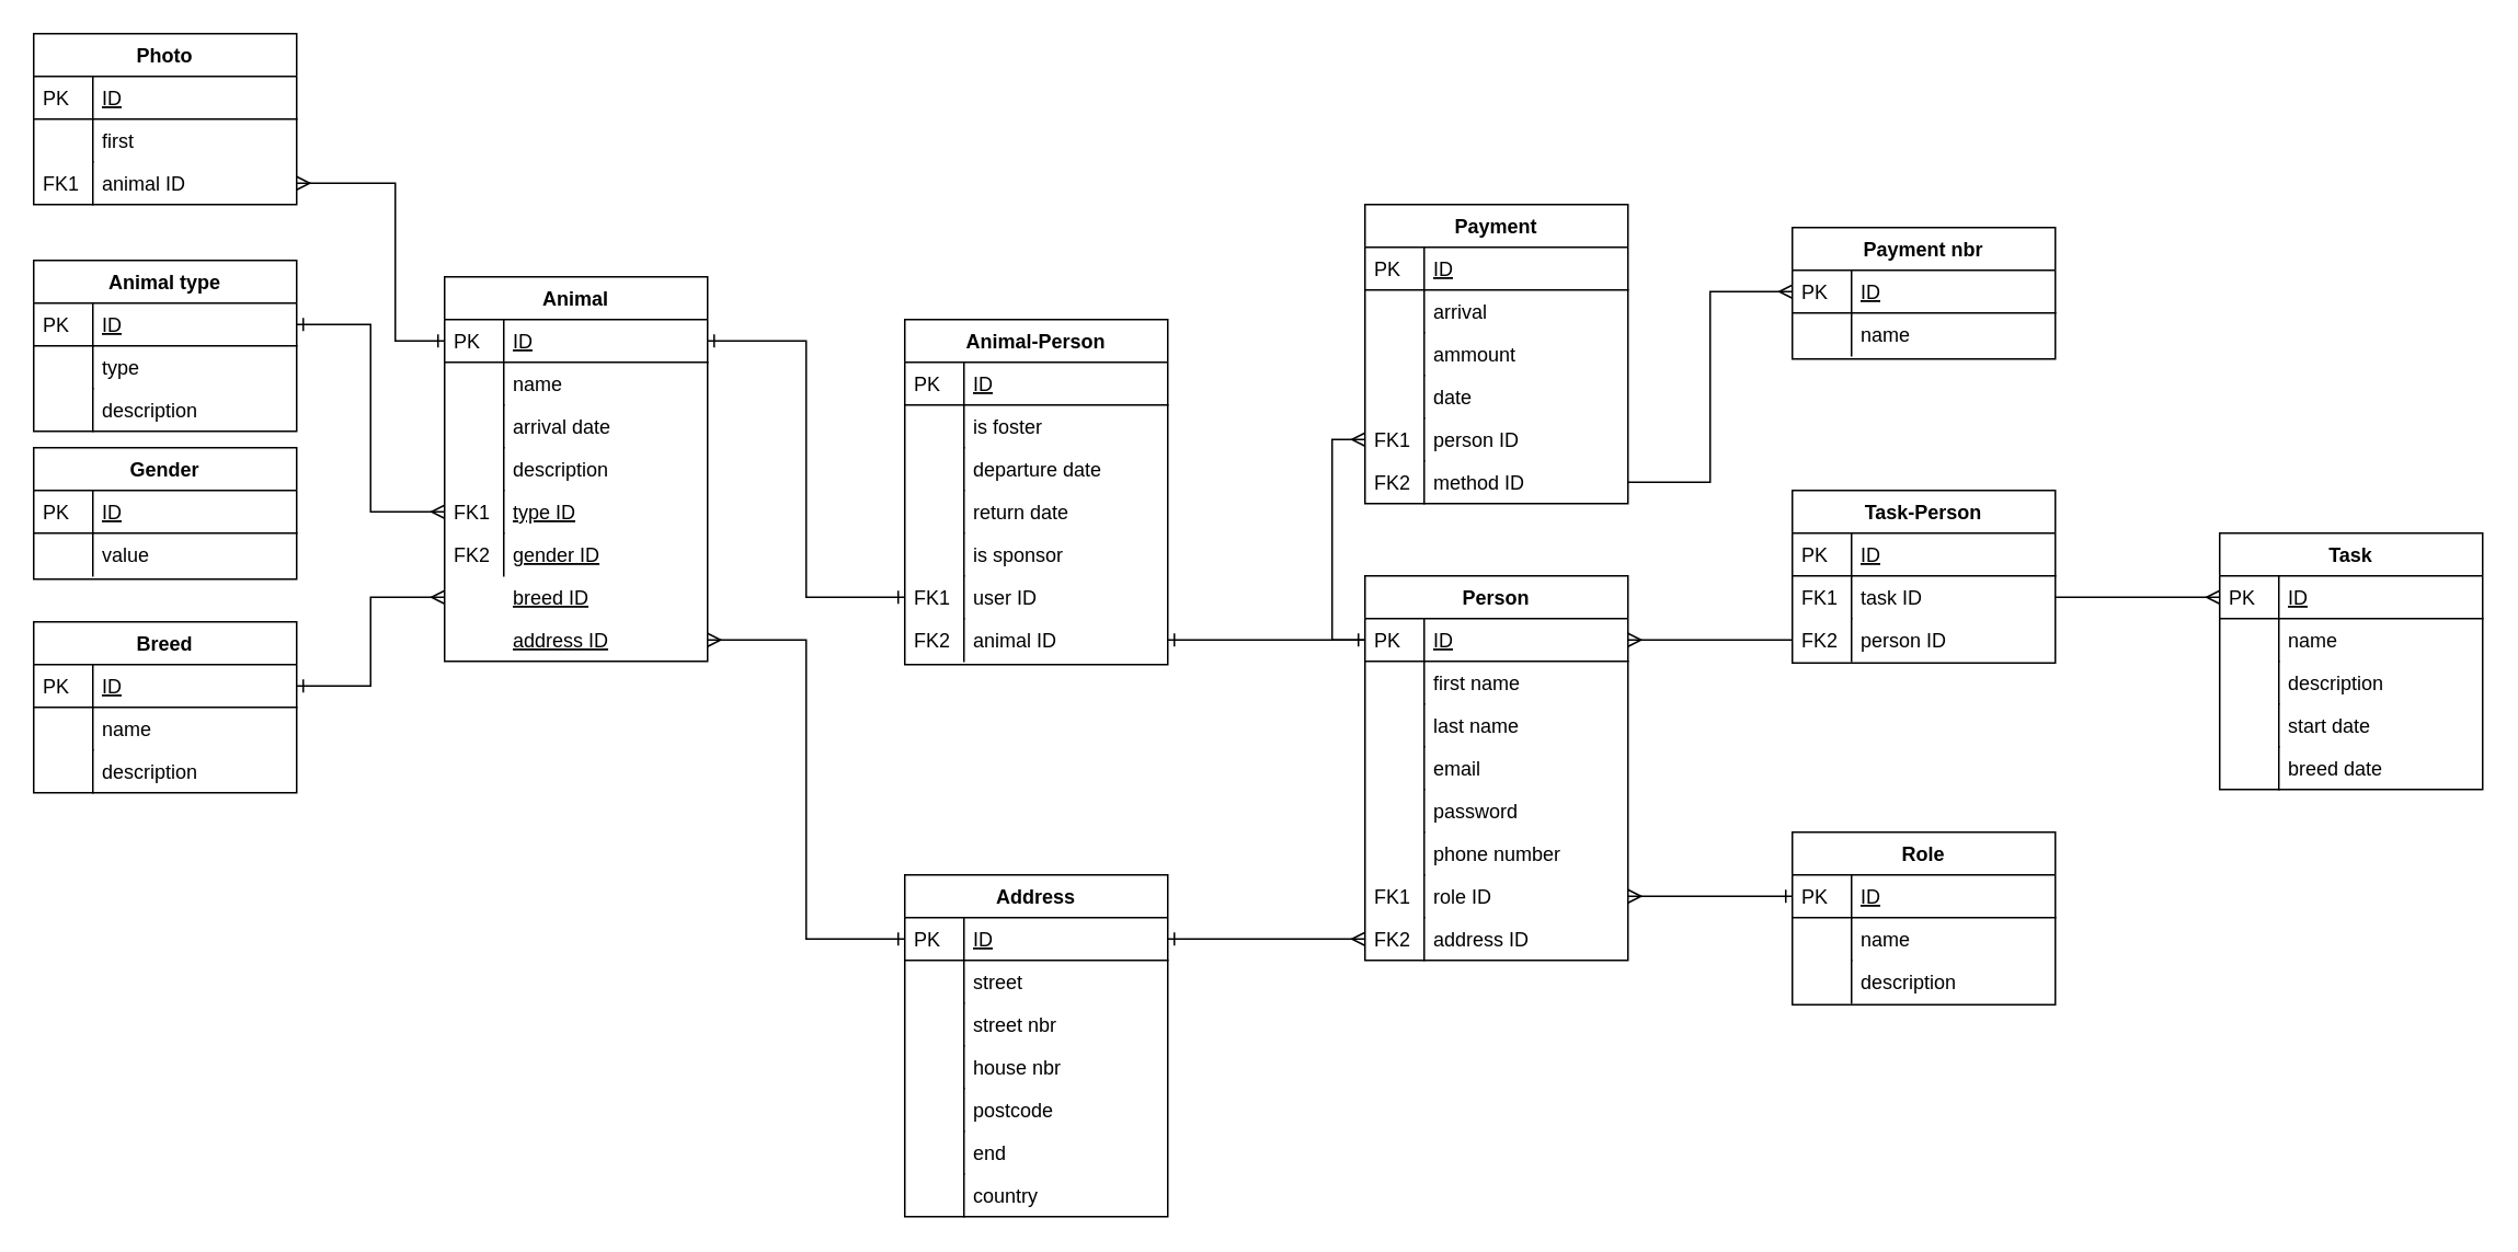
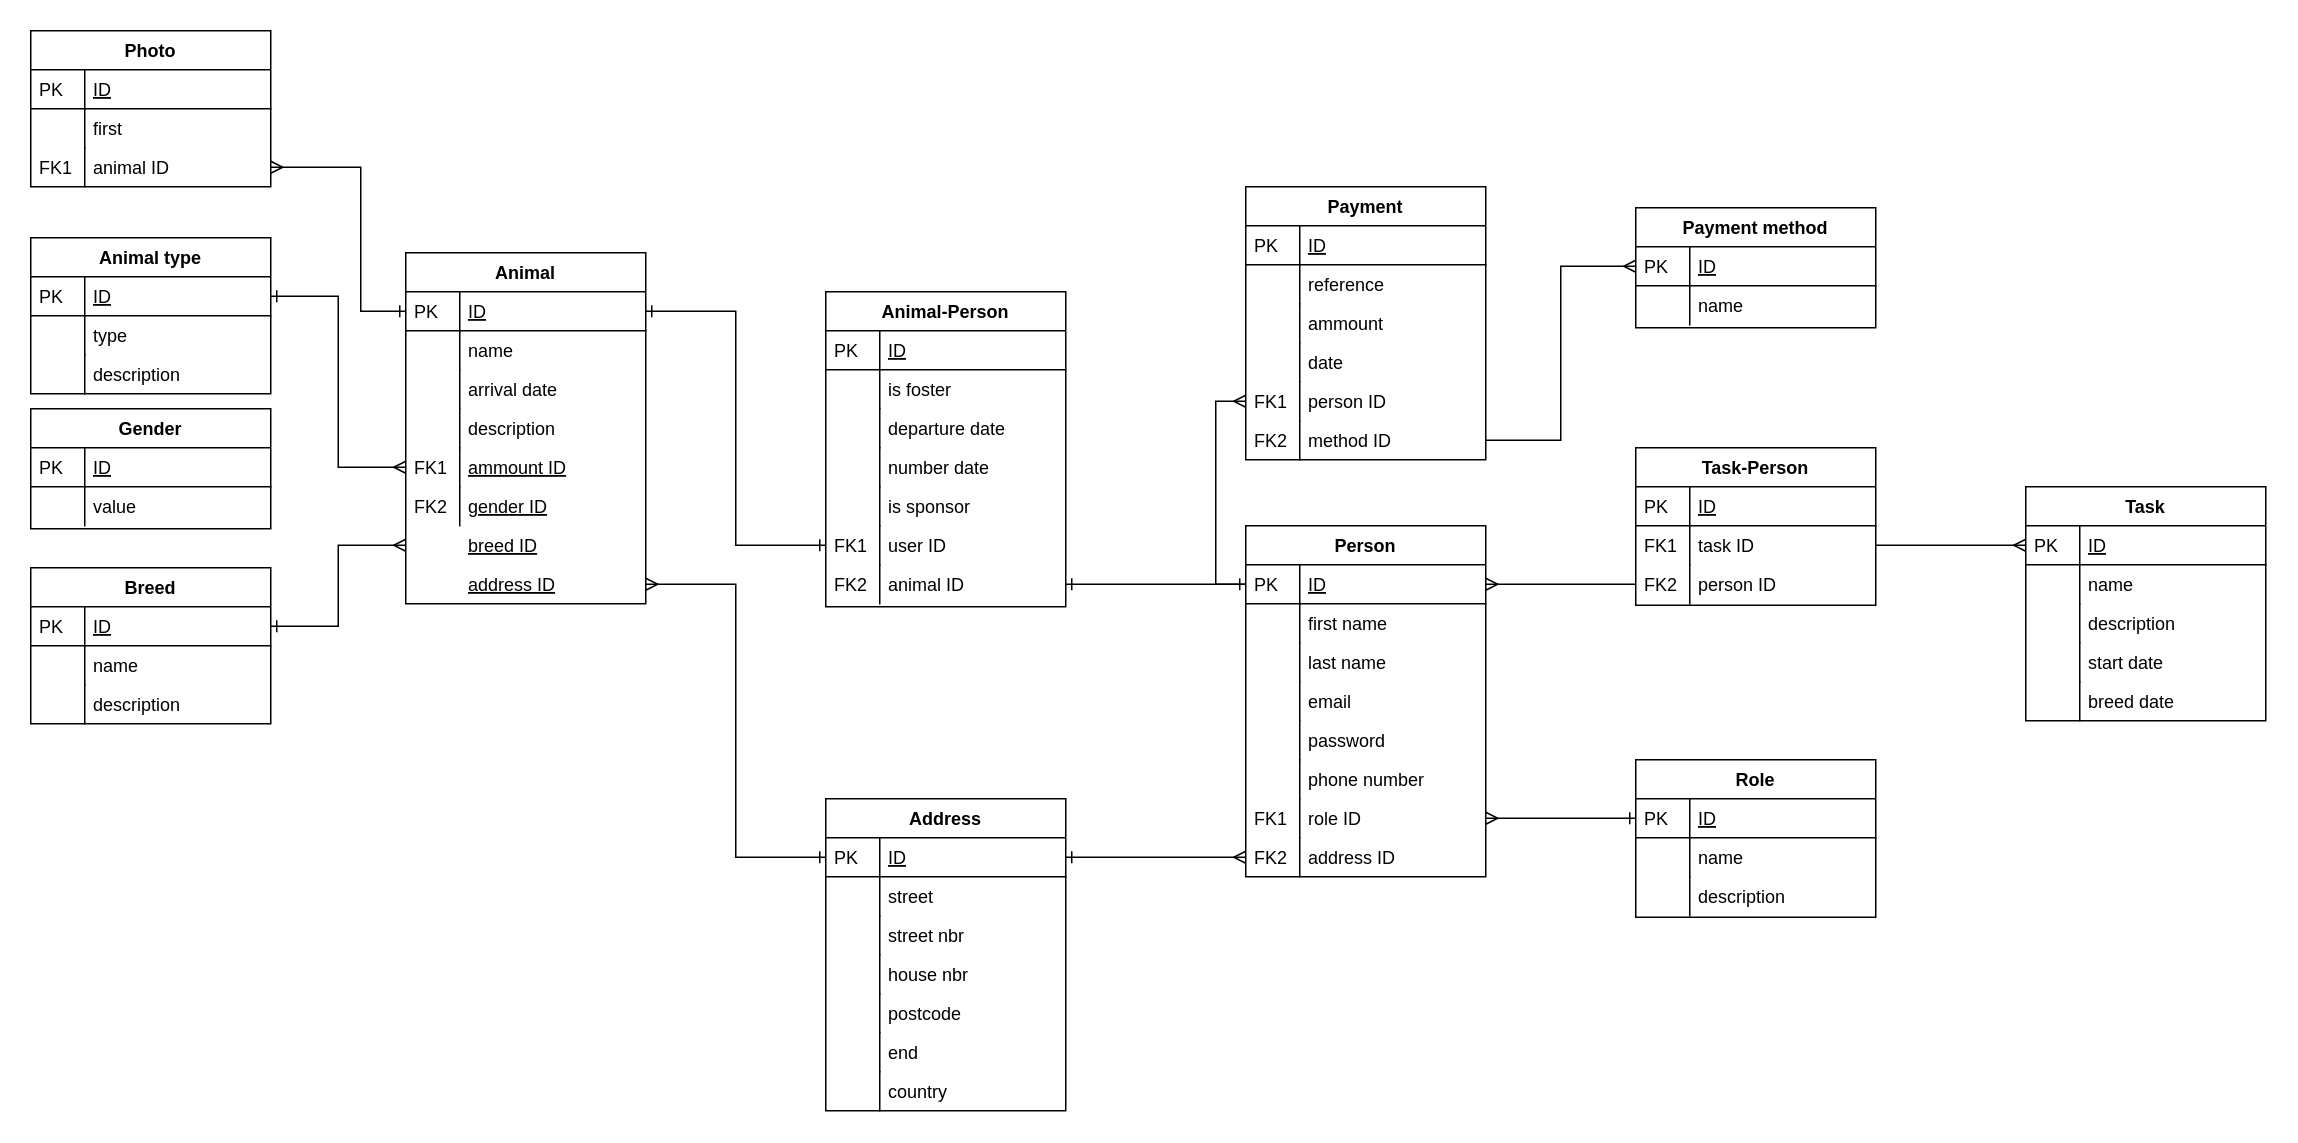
- <mxCell id="138" value="Payment nbr" style="swimlane;fontStyle=1;childLayout=stackLayout;horizontal=1;startSize=26;horizontalStack=0;resizeParent=1;resizeLast=0;collapsible=1;marginBottom=0;rounded=0;shadow=0;strokeWidth=1;" parent="1" vertex="1"><mxGeometry x="1090" y="138" width="160" height="80" as="geometry"><mxRectangle x="260" y="270" width="160" height="26" as="alternateBounds" /></mxGeometry></mxCell>
+ <mxCell id="138" value="Payment method" style="swimlane;fontStyle=1;childLayout=stackLayout;horizontal=1;startSize=26;horizontalStack=0;resizeParent=1;resizeLast=0;collapsible=1;marginBottom=0;rounded=0;shadow=0;strokeWidth=1;" parent="1" vertex="1"><mxGeometry x="1090" y="138" width="160" height="80" as="geometry"><mxRectangle x="260" y="270" width="160" height="26" as="alternateBounds" /></mxGeometry></mxCell>
- <mxCell id="128" value="arrival" style="shape=partialRectangle;top=0;left=0;right=0;bottom=0;align=left;verticalAlign=top;fillColor=none;spacingLeft=40;spacingRight=4;overflow=hidden;rotatable=0;points=[[0,0.5],[1,0.5]];portConstraint=eastwest;dropTarget=0;rounded=0;shadow=0;strokeWidth=1;" parent="125" vertex="1"><mxGeometry y="52" width="160" height="26" as="geometry" /></mxCell>
+ <mxCell id="128" value="reference" style="shape=partialRectangle;top=0;left=0;right=0;bottom=0;align=left;verticalAlign=top;fillColor=none;spacingLeft=40;spacingRight=4;overflow=hidden;rotatable=0;points=[[0,0.5],[1,0.5]];portConstraint=eastwest;dropTarget=0;rounded=0;shadow=0;strokeWidth=1;" parent="125" vertex="1"><mxGeometry y="52" width="160" height="26" as="geometry" /></mxCell>
- <mxCell id="11" value="type ID" style="shape=partialRectangle;top=0;left=0;right=0;bottom=1;align=left;verticalAlign=top;fillColor=none;spacingLeft=40;spacingRight=4;overflow=hidden;rotatable=0;points=[[0,0.5],[1,0.5]];portConstraint=eastwest;dropTarget=0;rounded=0;shadow=0;strokeWidth=1;fontStyle=4;strokeColor=none;" parent="2" vertex="1"><mxGeometry y="130" width="160" height="26" as="geometry" /></mxCell>
+ <mxCell id="11" value="ammount ID" style="shape=partialRectangle;top=0;left=0;right=0;bottom=1;align=left;verticalAlign=top;fillColor=none;spacingLeft=40;spacingRight=4;overflow=hidden;rotatable=0;points=[[0,0.5],[1,0.5]];portConstraint=eastwest;dropTarget=0;rounded=0;shadow=0;strokeWidth=1;fontStyle=4;strokeColor=none;" parent="2" vertex="1"><mxGeometry y="130" width="160" height="26" as="geometry" /></mxCell>
- <mxCell id="32" value="return date" style="shape=partialRectangle;top=0;left=0;right=0;bottom=0;align=left;verticalAlign=top;fillColor=none;spacingLeft=40;spacingRight=4;overflow=hidden;rotatable=0;points=[[0,0.5],[1,0.5]];portConstraint=eastwest;dropTarget=0;rounded=0;shadow=0;strokeWidth=1;" parent="25" vertex="1"><mxGeometry y="104" width="160" height="26" as="geometry" /></mxCell>
+ <mxCell id="32" value="number date" style="shape=partialRectangle;top=0;left=0;right=0;bottom=0;align=left;verticalAlign=top;fillColor=none;spacingLeft=40;spacingRight=4;overflow=hidden;rotatable=0;points=[[0,0.5],[1,0.5]];portConstraint=eastwest;dropTarget=0;rounded=0;shadow=0;strokeWidth=1;" parent="25" vertex="1"><mxGeometry y="104" width="160" height="26" as="geometry" /></mxCell>
